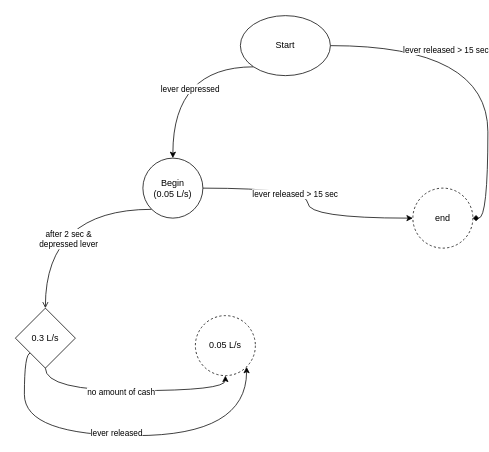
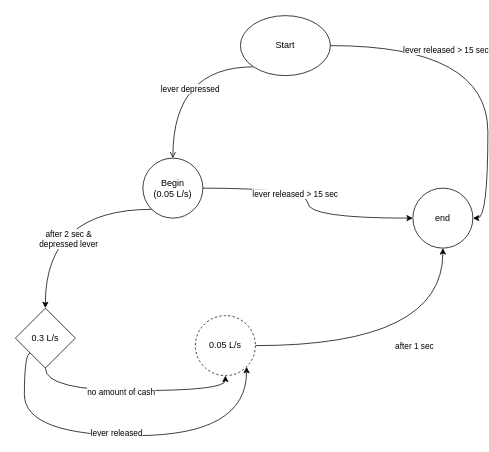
- <mxCell id="7" style="edgeStyle=orthogonalEdgeStyle;rounded=0;orthogonalLoop=1;jettySize=auto;html=1;exitX=0;exitY=1;exitDx=0;exitDy=0;entryX=0.5;entryY=0;entryDx=0;entryDy=0;curved=1;" edge="1" parent="1" source="11" target="6"><mxGeometry relative="1" as="geometry" /></mxCell>
+ <mxCell id="7" style="edgeStyle=orthogonalEdgeStyle;rounded=0;orthogonalLoop=1;jettySize=auto;html=1;exitX=0;exitY=1;exitDx=0;exitDy=0;entryX=0.5;entryY=0;entryDx=0;entryDy=0;curved=1;endArrow=open;" edge="1" parent="1" source="11" target="6"><mxGeometry relative="1" as="geometry" /></mxCell>
- <mxCell id="9" style="edgeStyle=orthogonalEdgeStyle;curved=1;rounded=0;orthogonalLoop=1;jettySize=auto;html=1;exitX=1;exitY=0.5;exitDx=0;exitDy=0;entryX=1;entryY=0.5;entryDx=0;entryDy=0;endArrow=diamond;" edge="1" parent="1" source="11" target="20"><mxGeometry relative="1" as="geometry" /></mxCell>
+ <mxCell id="9" style="edgeStyle=orthogonalEdgeStyle;curved=1;rounded=0;orthogonalLoop=1;jettySize=auto;html=1;exitX=1;exitY=0.5;exitDx=0;exitDy=0;entryX=1;entryY=0.5;entryDx=0;entryDy=0;" edge="1" parent="1" source="11" target="20"><mxGeometry relative="1" as="geometry" /></mxCell>
- <mxCell id="20" value="end" style="ellipse;whiteSpace=wrap;html=1;aspect=fixed;dashed=1;" vertex="1" parent="1"><mxGeometry x="550" y="250" width="80" height="80" as="geometry" /></mxCell>
+ <mxCell id="20" value="end" style="ellipse;whiteSpace=wrap;html=1;aspect=fixed;" vertex="1" parent="1"><mxGeometry x="550" y="250" width="80" height="80" as="geometry" /></mxCell>
- <mxCell id="2" style="edgeStyle=orthogonalEdgeStyle;curved=1;rounded=0;orthogonalLoop=1;jettySize=auto;html=1;exitX=0;exitY=1;exitDx=0;exitDy=0;entryX=0.5;entryY=0;entryDx=0;entryDy=0;endArrow=open;" edge="1" parent="1" source="6" target="16"><mxGeometry relative="1" as="geometry" /></mxCell>
+ <mxCell id="2" style="edgeStyle=orthogonalEdgeStyle;curved=1;rounded=0;orthogonalLoop=1;jettySize=auto;html=1;exitX=0;exitY=1;exitDx=0;exitDy=0;entryX=0.5;entryY=0;entryDx=0;entryDy=0;" edge="1" parent="1" source="6" target="16"><mxGeometry relative="1" as="geometry" /></mxCell>
+ <mxCell id="17" style="edgeStyle=orthogonalEdgeStyle;rounded=0;orthogonalLoop=1;jettySize=auto;html=1;exitX=1;exitY=0.5;exitDx=0;exitDy=0;entryX=0.5;entryY=1;entryDx=0;entryDy=0;curved=1;" edge="1" parent="1" source="19" target="20"><mxGeometry relative="1" as="geometry" /></mxCell>
+ <mxCell id="18" value="after 1 sec" style="edgeLabel;html=1;align=center;verticalAlign=middle;resizable=0;points=[];" vertex="1" connectable="0" parent="17"><mxGeometry x="0.11" relative="1" as="geometry"><mxPoint as="offset" /></mxGeometry></mxCell>
